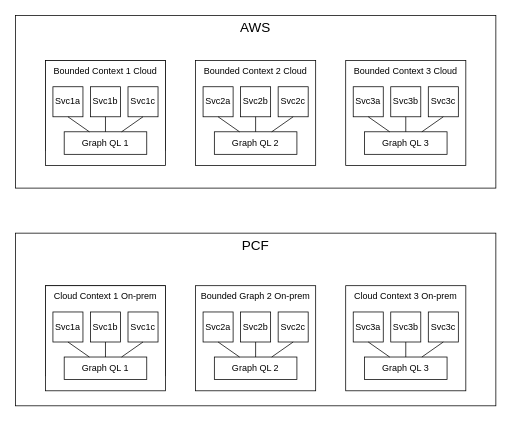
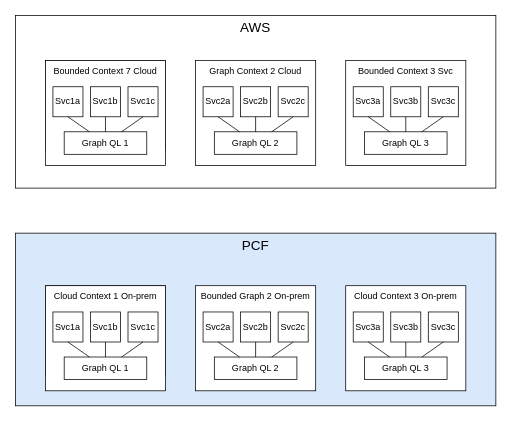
- <mxCell id="8" value="Bounded Context 1 Cloud" style="rounded=0;whiteSpace=wrap;html=1;verticalAlign=top;" vertex="1" parent="1"><mxGeometry x="60" y="80" width="160" height="140" as="geometry" /></mxCell>
+ <mxCell id="8" value="Bounded Context 7 Cloud" style="rounded=0;whiteSpace=wrap;html=1;verticalAlign=top;" vertex="1" parent="1"><mxGeometry x="60" y="80" width="160" height="140" as="geometry" /></mxCell>
- <mxCell id="16" value="Bounded Context 2 Cloud" style="rounded=0;whiteSpace=wrap;html=1;verticalAlign=top;" vertex="1" parent="1"><mxGeometry x="260" y="80" width="160" height="140" as="geometry" /></mxCell>
+ <mxCell id="16" value="Graph Context 2 Cloud" style="rounded=0;whiteSpace=wrap;html=1;verticalAlign=top;" vertex="1" parent="1"><mxGeometry x="260" y="80" width="160" height="140" as="geometry" /></mxCell>
- <mxCell id="24" value="Bounded Context 3 Cloud" style="rounded=0;whiteSpace=wrap;html=1;verticalAlign=top;" vertex="1" parent="1"><mxGeometry x="460" y="80" width="160" height="140" as="geometry" /></mxCell>
+ <mxCell id="24" value="Bounded Context 3 Svc" style="rounded=0;whiteSpace=wrap;html=1;verticalAlign=top;" vertex="1" parent="1"><mxGeometry x="460" y="80" width="160" height="140" as="geometry" /></mxCell>
- <mxCell id="32" value="&lt;font style=&quot;font-size: 18px&quot;&gt;PCF&lt;/font&gt;" style="rounded=0;whiteSpace=wrap;html=1;verticalAlign=top;" vertex="1" parent="1"><mxGeometry x="20" y="310" width="640" height="230" as="geometry" /></mxCell>
+ <mxCell id="32" value="&lt;font style=&quot;font-size: 18px&quot;&gt;PCF&lt;/font&gt;" style="rounded=0;whiteSpace=wrap;html=1;verticalAlign=top;fillColor=#dae8fc;" vertex="1" parent="1"><mxGeometry x="20" y="310" width="640" height="230" as="geometry" /></mxCell>
